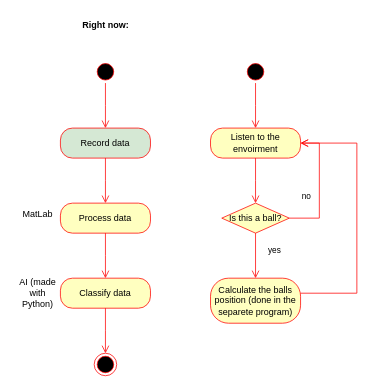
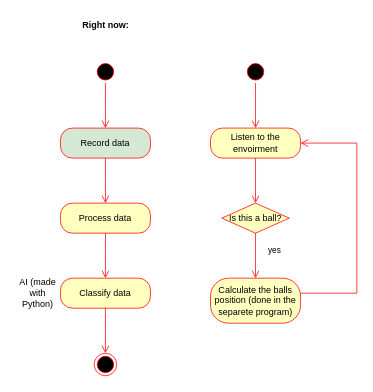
- <mxCell id="16" value="no" style="edgeStyle=orthogonalEdgeStyle;html=1;align=left;verticalAlign=bottom;endArrow=open;endSize=8;strokeColor=#ff0000;rounded=0;entryX=1;entryY=0.5;entryDx=0;entryDy=0;" edge="1" source="15" parent="1" target="13"><mxGeometry x="-0.818" y="20" relative="1" as="geometry"><mxPoint x="475" y="290" as="targetPoint" /><Array as="points"><mxPoint x="425" y="290" /><mxPoint x="425" y="190" /></Array><mxPoint as="offset" /></mxGeometry></mxCell>
- <mxCell id="21" value="MatLab" style="text;html=1;align=center;verticalAlign=middle;whiteSpace=wrap;rounded=0;" vertex="1" parent="1"><mxGeometry x="20" y="270" width="60" height="30" as="geometry" /></mxCell>
